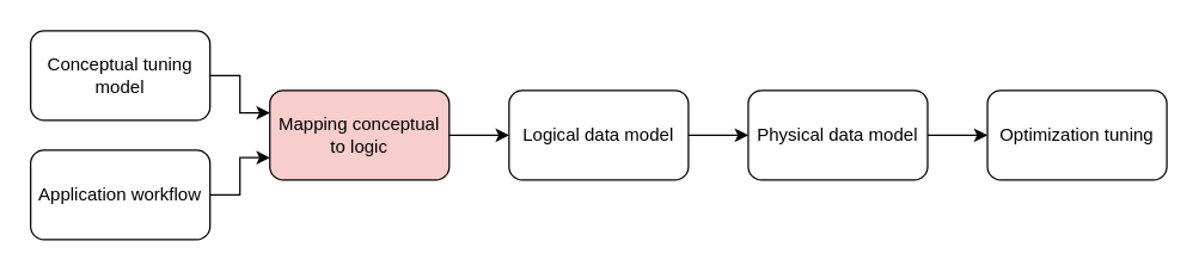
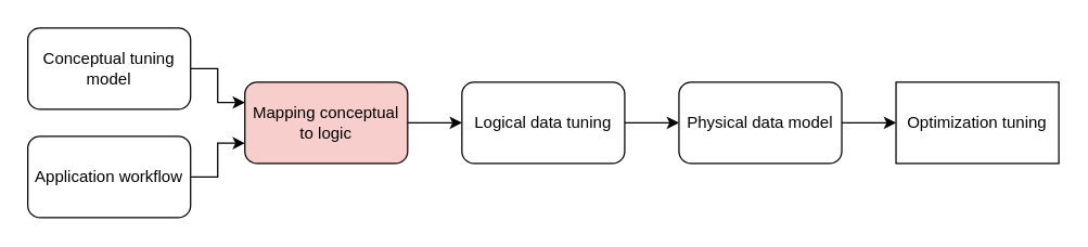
- <mxCell id="5" value="Logical data model" style="rounded=1;whiteSpace=wrap;html=1;" parent="1" vertex="1"><mxGeometry x="340" y="60" width="120" height="60" as="geometry" /></mxCell>
+ <mxCell id="5" value="Logical data tuning" style="rounded=1;whiteSpace=wrap;html=1;" parent="1" vertex="1"><mxGeometry x="340" y="60" width="120" height="60" as="geometry" /></mxCell>
- <mxCell id="7" value="Optimization tuning" style="rounded=1;whiteSpace=wrap;html=1;" parent="1" vertex="1"><mxGeometry x="660" y="60" width="120" height="60" as="geometry" /></mxCell>
+ <mxCell id="7" value="Optimization tuning" style="whiteSpace=wrap;html=1;rounded=0;" parent="1" vertex="1"><mxGeometry x="660" y="60" width="120" height="60" as="geometry" /></mxCell>
